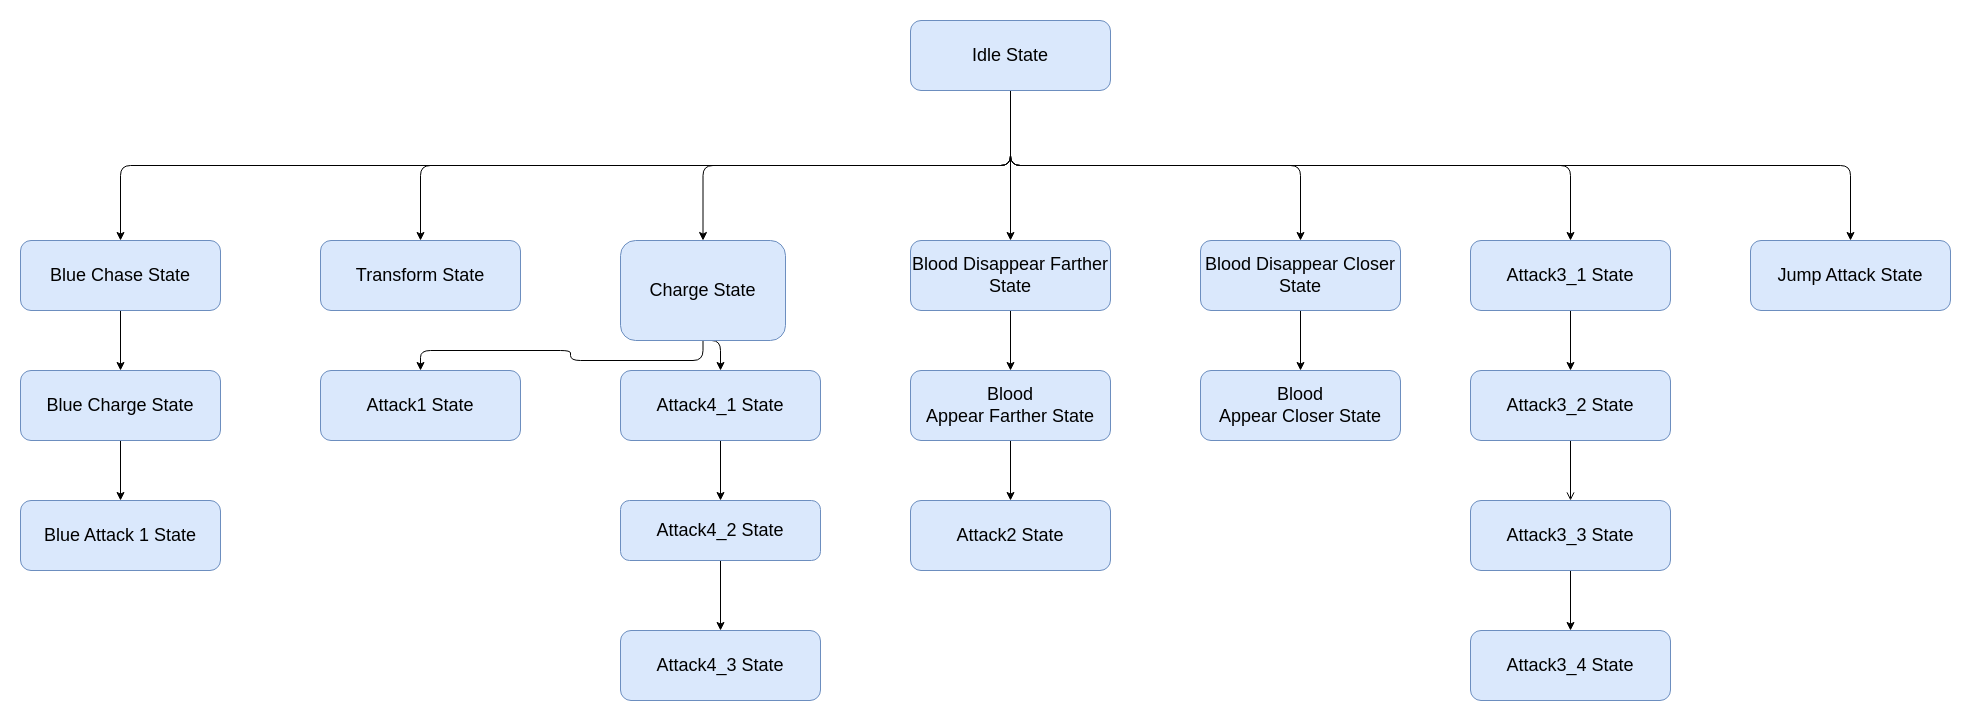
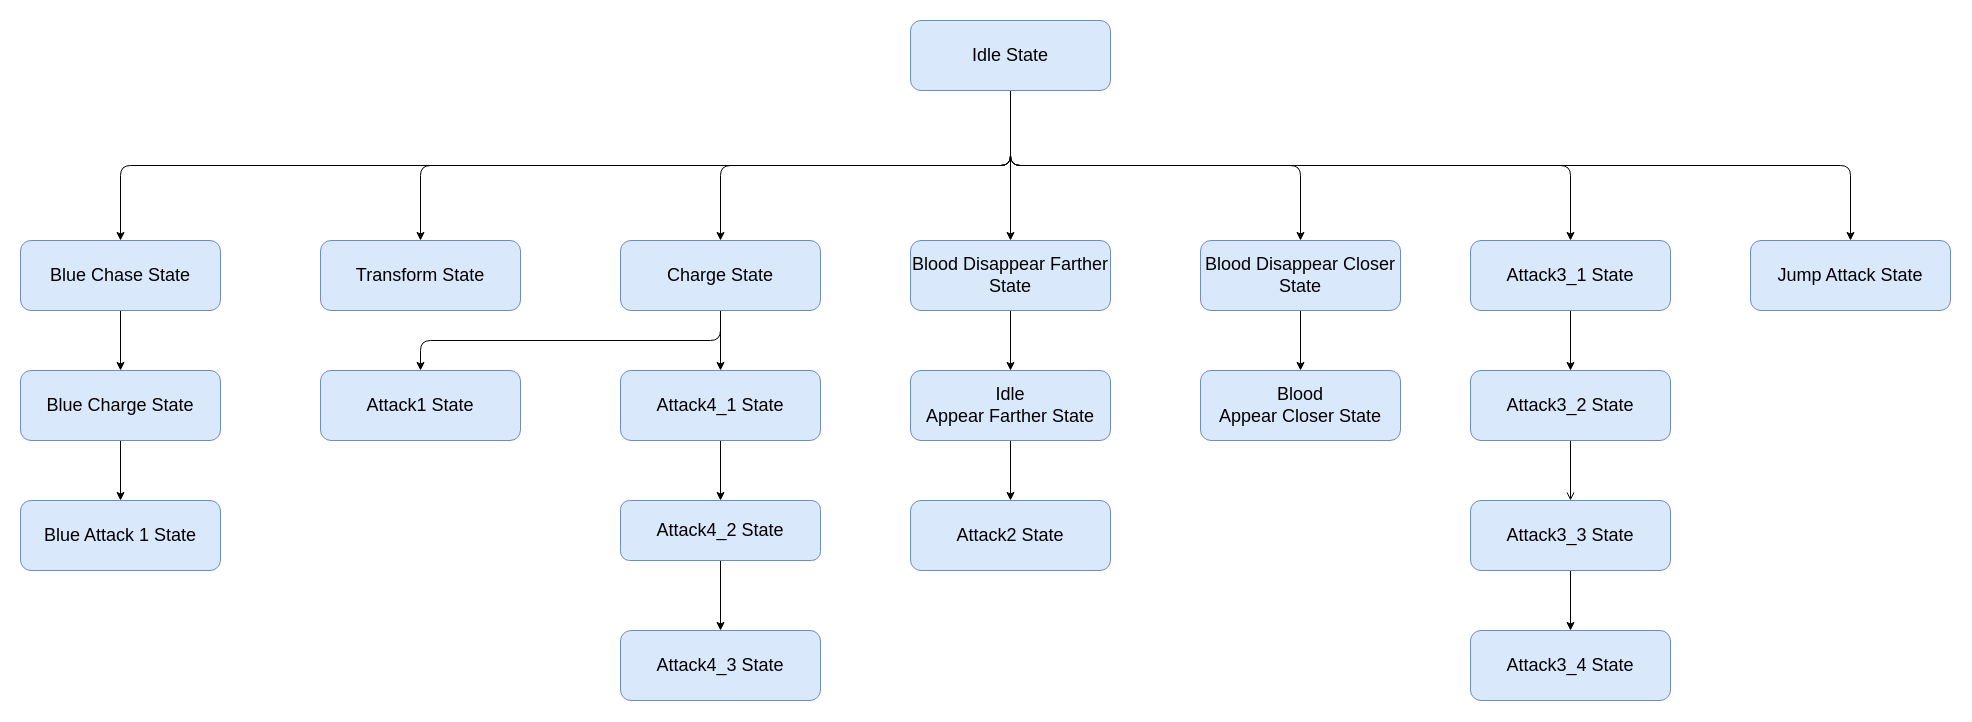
- <mxCell id="17" value="&lt;span style=&quot;font-size: 18px;&quot;&gt;Charge State&lt;br&gt;&lt;/span&gt;" style="rounded=1;whiteSpace=wrap;html=1;fillColor=#dae8fc;strokeColor=#6c8ebf;" parent="1" vertex="1"><mxGeometry x="620" y="240" width="165" height="100" as="geometry" /></mxCell>
+ <mxCell id="17" value="&lt;span style=&quot;font-size: 18px;&quot;&gt;Charge State&lt;br&gt;&lt;/span&gt;" style="rounded=1;whiteSpace=wrap;html=1;fillColor=#dae8fc;strokeColor=#6c8ebf;" parent="1" vertex="1"><mxGeometry x="620" y="240" width="200" height="70" as="geometry" /></mxCell>
- <mxCell id="23" value="&lt;span style=&quot;font-size: 18px;&quot;&gt;Blood Appear&amp;nbsp;&lt;/span&gt;&lt;span style=&quot;font-size: 18px;&quot;&gt;Farther&amp;nbsp;&lt;/span&gt;&lt;span style=&quot;font-size: 18px;&quot;&gt;State&lt;br&gt;&lt;/span&gt;" style="rounded=1;whiteSpace=wrap;html=1;fillColor=#dae8fc;strokeColor=#6c8ebf;" parent="1" vertex="1"><mxGeometry x="910" y="370" width="200" height="70" as="geometry" /></mxCell>
+ <mxCell id="23" value="&lt;span style=&quot;font-size: 18px;&quot;&gt;Idle Appear&amp;nbsp;&lt;/span&gt;&lt;span style=&quot;font-size: 18px;&quot;&gt;Farther&amp;nbsp;&lt;/span&gt;&lt;span style=&quot;font-size: 18px;&quot;&gt;State&lt;br&gt;&lt;/span&gt;" style="rounded=1;whiteSpace=wrap;html=1;fillColor=#dae8fc;strokeColor=#6c8ebf;" parent="1" vertex="1"><mxGeometry x="910" y="370" width="200" height="70" as="geometry" /></mxCell>
